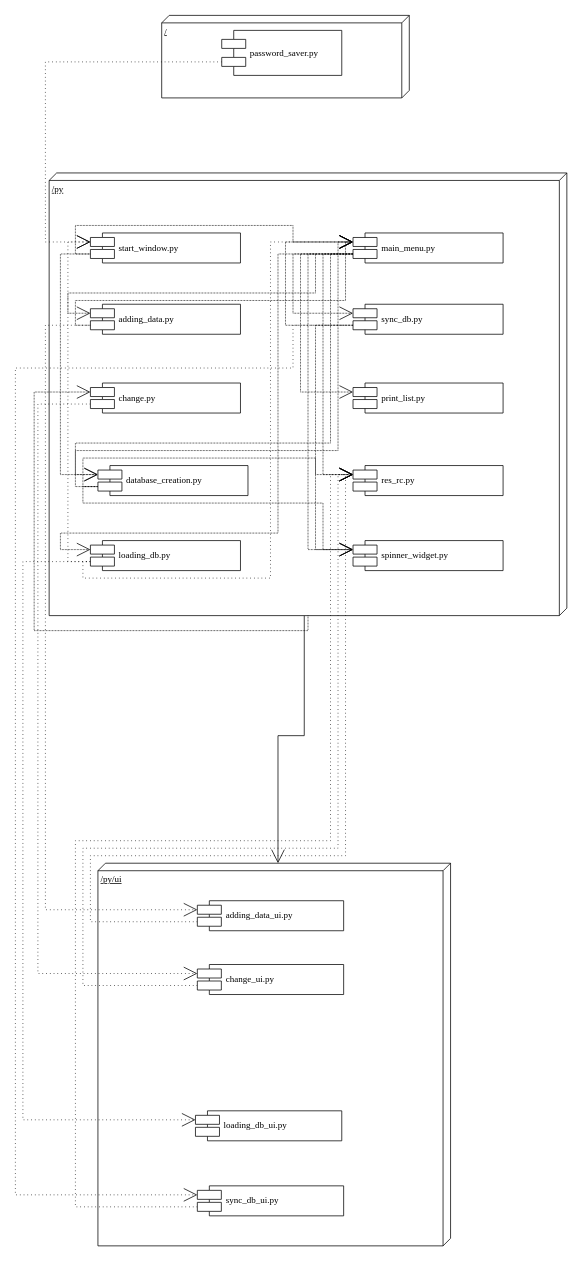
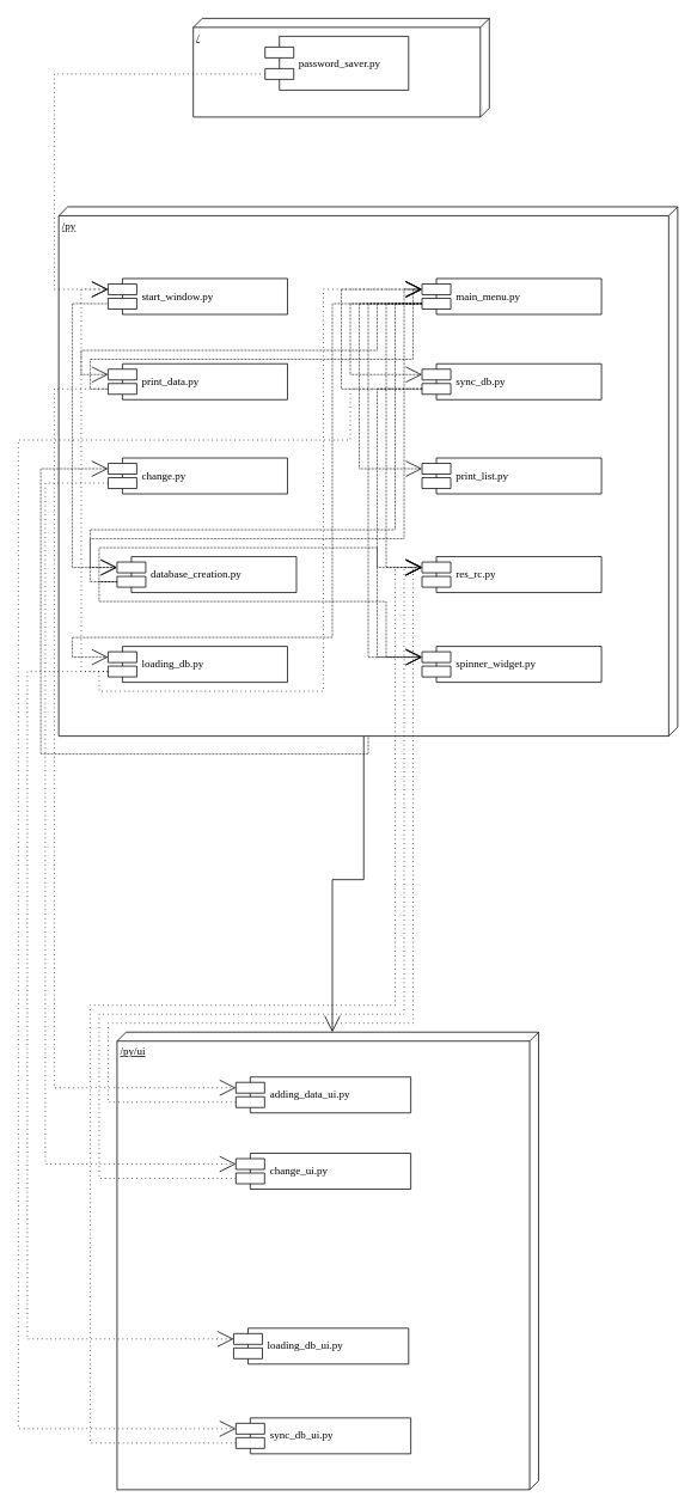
- <mxCell id="27" style="edgeStyle=orthogonalEdgeStyle;rounded=0;orthogonalLoop=1;jettySize=auto;html=1;exitX=0;exitY=0.7;exitDx=0;exitDy=0;entryX=0;entryY=0.3;entryDx=0;entryDy=0;dashed=1;dashPattern=1 1;startArrow=none;startFill=0;endArrow=open;endFill=0;startSize=16;endSize=16;" edge="1" parent="1" source="28" target="18"><mxGeometry relative="1" as="geometry"><Array as="points"><mxPoint x="100" y="338" /><mxPoint x="100" y="300" /><mxPoint x="390" y="300" /><mxPoint x="390" y="322" /></Array></mxGeometry></mxCell>
- <mxCell id="31" value="adding_data.py" style="shape=component;align=left;spacingLeft=36;rounded=0;shadow=0;comic=0;labelBackgroundColor=none;strokeWidth=1;fontFamily=Verdana;fontSize=12;html=1;" vertex="1" parent="1"><mxGeometry x="120" y="405" width="200" height="40" as="geometry" /></mxCell>
+ <mxCell id="31" value="print_data.py" style="shape=component;align=left;spacingLeft=36;rounded=0;shadow=0;comic=0;labelBackgroundColor=none;strokeWidth=1;fontFamily=Verdana;fontSize=12;html=1;" vertex="1" parent="1"><mxGeometry x="120" y="405" width="200" height="40" as="geometry" /></mxCell>
